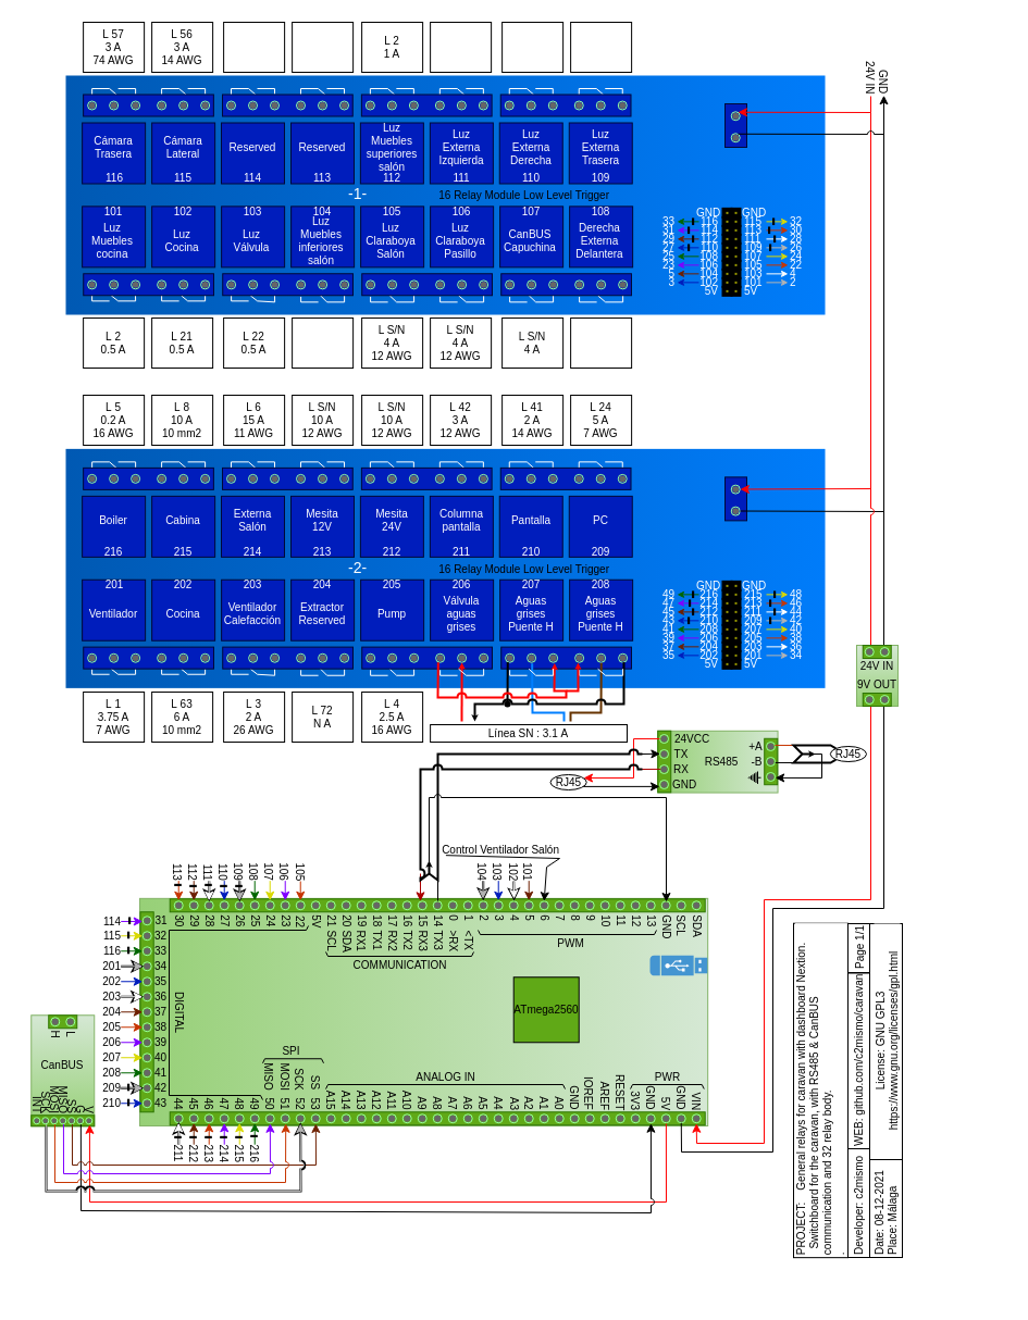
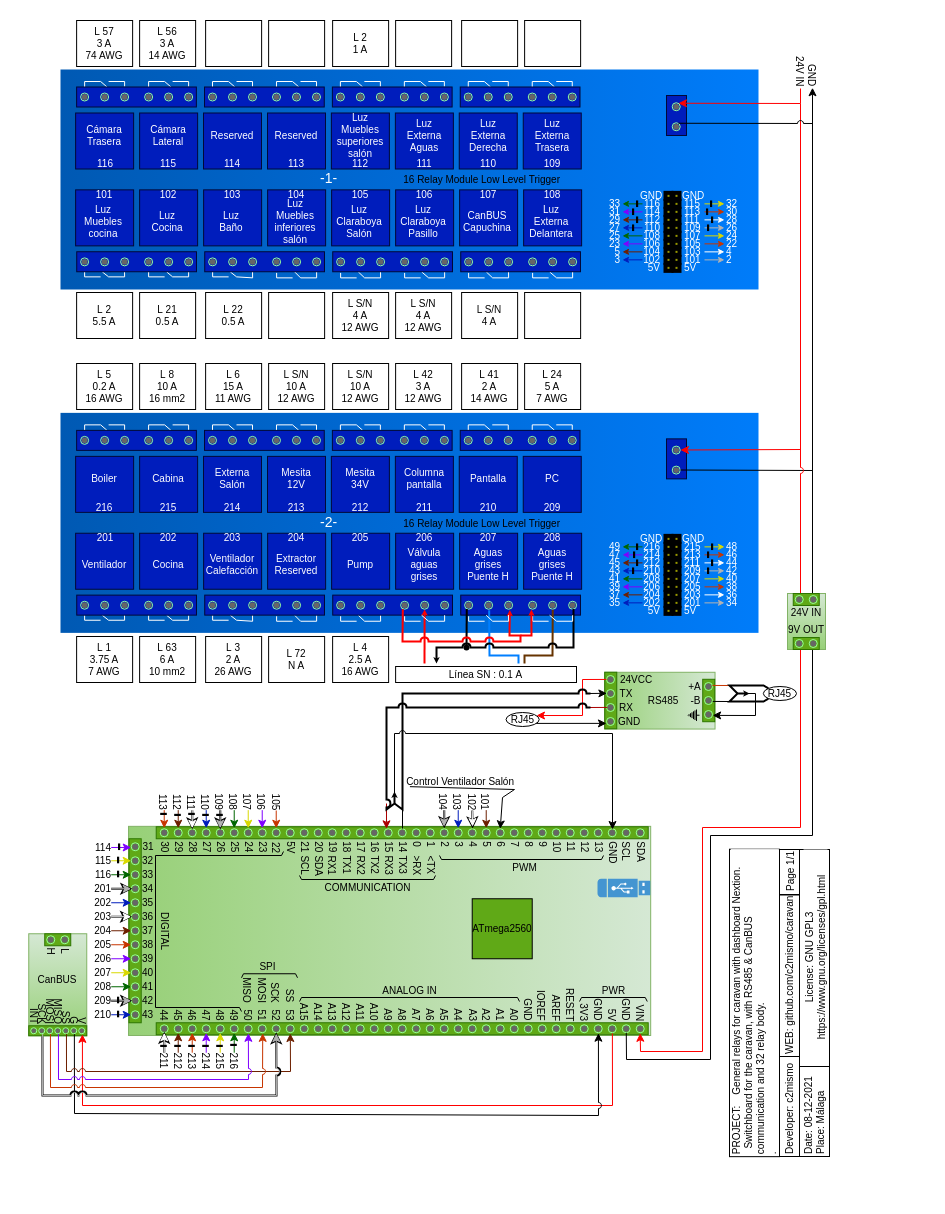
- <mxCell id="709" value="&lt;span style=&quot;text-align: left;&quot;&gt;Luz&lt;br&gt;Externa Izquierda&lt;/span&gt;" style="text;html=1;strokeColor=none;fillColor=none;align=center;verticalAlign=middle;whiteSpace=wrap;rounded=0;fontSize=10;fontColor=#FFFFFF;" parent="1" vertex="1"><mxGeometry x="395.94" y="112.38" width="56" height="46" as="geometry" /></mxCell>
+ <mxCell id="709" value="&lt;span style=&quot;text-align: left;&quot;&gt;Luz&lt;br&gt;Externa Aguas&lt;/span&gt;" style="text;html=1;strokeColor=none;fillColor=none;align=center;verticalAlign=middle;whiteSpace=wrap;rounded=0;fontSize=10;fontColor=#FFFFFF;" parent="1" vertex="1"><mxGeometry x="395.94" y="112.38" width="56" height="46" as="geometry" /></mxCell>
- <mxCell id="722" value="&lt;span style=&quot;text-align: left;&quot;&gt;Luz&lt;br&gt;Válvula&lt;/span&gt;" style="text;html=1;strokeColor=none;fillColor=none;align=center;verticalAlign=middle;whiteSpace=wrap;rounded=0;fontSize=10;fontColor=#FFFFFF;" parent="1" vertex="1"><mxGeometry x="203.12" y="198" width="56" height="46" as="geometry" /></mxCell>
+ <mxCell id="722" value="&lt;span style=&quot;text-align: left;&quot;&gt;Luz&lt;br&gt;Baño&lt;/span&gt;" style="text;html=1;strokeColor=none;fillColor=none;align=center;verticalAlign=middle;whiteSpace=wrap;rounded=0;fontSize=10;fontColor=#FFFFFF;" parent="1" vertex="1"><mxGeometry x="203.12" y="198" width="56" height="46" as="geometry" /></mxCell>
- <mxCell id="719" value="&lt;span style=&quot;text-align: left;&quot;&gt;Derecha&lt;br&gt;Externa&lt;br&gt;Delantera&lt;br&gt;&lt;/span&gt;" style="text;html=1;strokeColor=none;fillColor=none;align=center;verticalAlign=middle;whiteSpace=wrap;rounded=0;fontSize=10;fontColor=#FFFFFF;" parent="1" vertex="1"><mxGeometry x="522.75" y="198" width="56" height="46" as="geometry" /></mxCell>
+ <mxCell id="719" value="&lt;span style=&quot;text-align: left;&quot;&gt;Luz&lt;br&gt;Externa&lt;br&gt;Delantera&lt;br&gt;&lt;/span&gt;" style="text;html=1;strokeColor=none;fillColor=none;align=center;verticalAlign=middle;whiteSpace=wrap;rounded=0;fontSize=10;fontColor=#FFFFFF;" parent="1" vertex="1"><mxGeometry x="522.75" y="198" width="56" height="46" as="geometry" /></mxCell>
- <mxCell id="763" value="&lt;div&gt;&lt;span&gt;&lt;font color=&quot;#000000&quot;&gt;L&amp;nbsp;&lt;/font&gt;&lt;/span&gt;&lt;span style=&quot;color: rgb(0 , 0 , 0)&quot;&gt;2&lt;/span&gt;&lt;/div&gt;&lt;div&gt;&lt;span&gt;&lt;font color=&quot;#000000&quot;&gt;0.5 A&lt;/font&gt;&lt;/span&gt;&lt;/div&gt;" style="text;html=1;fillColor=none;align=center;verticalAlign=middle;whiteSpace=wrap;rounded=0;fontSize=10;fontColor=#FFFFFF;strokeColor=#000000;" parent="1" vertex="1"><mxGeometry x="76.12" y="292" width="56" height="46" as="geometry" /></mxCell>
+ <mxCell id="763" value="&lt;div&gt;&lt;span&gt;&lt;font color=&quot;#000000&quot;&gt;L&amp;nbsp;&lt;/font&gt;&lt;/span&gt;&lt;span style=&quot;color: rgb(0 , 0 , 0)&quot;&gt;2&lt;/span&gt;&lt;/div&gt;&lt;div&gt;&lt;span&gt;&lt;font color=&quot;#000000&quot;&gt;5.5 A&lt;/font&gt;&lt;/span&gt;&lt;/div&gt;" style="text;html=1;fillColor=none;align=center;verticalAlign=middle;whiteSpace=wrap;rounded=0;fontSize=10;fontColor=#FFFFFF;strokeColor=#000000;" parent="1" vertex="1"><mxGeometry x="76.12" y="292" width="56" height="46" as="geometry" /></mxCell>
- <mxCell id="778" value="&lt;div&gt;&lt;span&gt;&lt;font color=&quot;#000000&quot;&gt;L&amp;nbsp;&lt;/font&gt;&lt;/span&gt;&lt;span style=&quot;color: rgb(0 , 0 , 0)&quot;&gt;8&lt;/span&gt;&lt;/div&gt;&lt;div&gt;&lt;span&gt;&lt;font color=&quot;#000000&quot;&gt;10 A&lt;/font&gt;&lt;/span&gt;&lt;/div&gt;&lt;div&gt;&lt;span&gt;&lt;font color=&quot;#000000&quot;&gt;10 mm2&lt;/font&gt;&lt;/span&gt;&lt;/div&gt;" style="text;html=1;fillColor=none;align=center;verticalAlign=middle;whiteSpace=wrap;rounded=0;fontSize=10;fontColor=#FFFFFF;strokeColor=#000000;" parent="1" vertex="1"><mxGeometry x="139.12" y="363" width="56" height="46" as="geometry" /></mxCell>
+ <mxCell id="778" value="&lt;div&gt;&lt;span&gt;&lt;font color=&quot;#000000&quot;&gt;L&amp;nbsp;&lt;/font&gt;&lt;/span&gt;&lt;span style=&quot;color: rgb(0 , 0 , 0)&quot;&gt;8&lt;/span&gt;&lt;/div&gt;&lt;div&gt;&lt;span&gt;&lt;font color=&quot;#000000&quot;&gt;10 A&lt;/font&gt;&lt;/span&gt;&lt;/div&gt;&lt;div&gt;&lt;span&gt;&lt;font color=&quot;#000000&quot;&gt;16 mm2&lt;/font&gt;&lt;/span&gt;&lt;/div&gt;" style="text;html=1;fillColor=none;align=center;verticalAlign=middle;whiteSpace=wrap;rounded=0;fontSize=10;fontColor=#FFFFFF;strokeColor=#000000;" parent="1" vertex="1"><mxGeometry x="139.12" y="363" width="56" height="46" as="geometry" /></mxCell>
- <mxCell id="700" value="&lt;span style=&quot;font-size: x-small ; text-align: left&quot;&gt;Mesita&lt;br&gt;24V&lt;br&gt;&lt;/span&gt;" style="text;html=1;strokeColor=none;fillColor=none;align=center;verticalAlign=middle;whiteSpace=wrap;rounded=0;fontSize=10;fontColor=#FFFFFF;" parent="1" vertex="1"><mxGeometry x="331.75" y="454.74" width="56" height="46" as="geometry" /></mxCell>
+ <mxCell id="700" value="&lt;span style=&quot;font-size: x-small ; text-align: left&quot;&gt;Mesita&lt;br&gt;34V&lt;br&gt;&lt;/span&gt;" style="text;html=1;strokeColor=none;fillColor=none;align=center;verticalAlign=middle;whiteSpace=wrap;rounded=0;fontSize=10;fontColor=#FFFFFF;" parent="1" vertex="1"><mxGeometry x="331.75" y="454.74" width="56" height="46" as="geometry" /></mxCell>
- <mxCell id="790" value="&lt;div&gt;&lt;span&gt;&lt;font color=&quot;#000000&quot;&gt;Línea SN&lt;/font&gt;&lt;/span&gt;&lt;span style=&quot;color: rgb(0 , 0 , 0)&quot;&gt;&amp;nbsp;: 3.1&lt;/span&gt;&lt;span style=&quot;color: rgb(0 , 0 , 0)&quot;&gt;&amp;nbsp;A&lt;/span&gt;&lt;/div&gt;" style="text;html=1;fillColor=none;align=center;verticalAlign=middle;whiteSpace=wrap;rounded=0;fontSize=10;fontColor=#FFFFFF;strokeColor=#000000;" parent="1" vertex="1"><mxGeometry x="395.12" y="666" width="180.88" height="16" as="geometry" /></mxCell>
+ <mxCell id="790" value="&lt;div&gt;&lt;span&gt;&lt;font color=&quot;#000000&quot;&gt;Línea SN&lt;/font&gt;&lt;/span&gt;&lt;span style=&quot;color: rgb(0 , 0 , 0)&quot;&gt;&amp;nbsp;: 0.1&lt;/span&gt;&lt;span style=&quot;color: rgb(0 , 0 , 0)&quot;&gt;&amp;nbsp;A&lt;/span&gt;&lt;/div&gt;" style="text;html=1;fillColor=none;align=center;verticalAlign=middle;whiteSpace=wrap;rounded=0;fontSize=10;fontColor=#FFFFFF;strokeColor=#000000;" parent="1" vertex="1"><mxGeometry x="395.12" y="666" width="180.88" height="16" as="geometry" /></mxCell>
